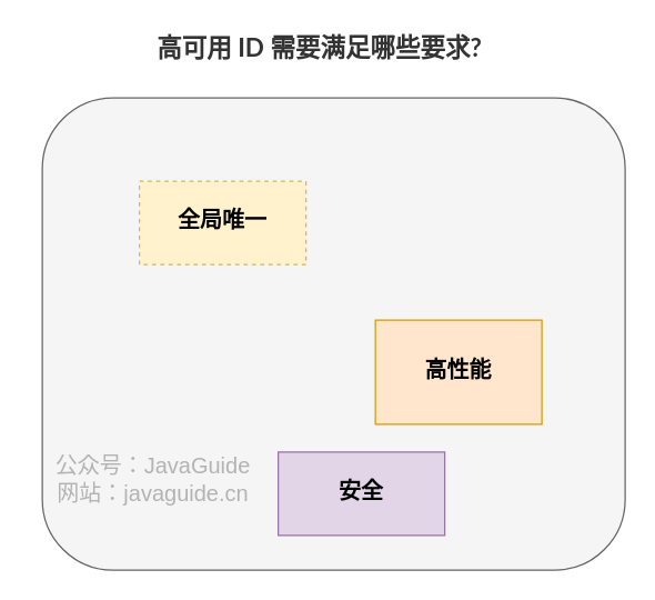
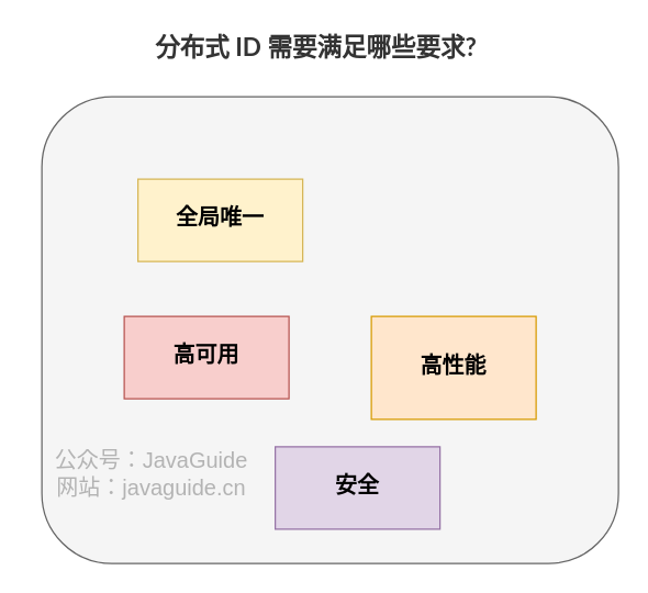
- <mxCell id="7" value="&lt;h3 class=&quot;md-end-block md-heading md-focus&quot; style=&quot;box-sizing: border-box; font-size: 18px; margin: 1em 0px 0.5em; line-height: 1.2; font-family: lato, &amp;quot;helvetica neue&amp;quot;, helvetica, sans-serif; position: relative; color: rgb(51, 51, 51);&quot;&gt;&lt;span class=&quot;md-plain md-expand&quot; style=&quot;box-sizing: border-box; font-size: 18px;&quot;&gt;高可用 ID 需要满足哪些要求?&lt;/span&gt;&lt;/h3&gt;" style="text;html=1;strokeColor=none;fillColor=none;align=center;verticalAlign=middle;whiteSpace=wrap;rounded=0;shadow=0;glass=0;sketch=0;labelBackgroundColor=none;fontSize=18;" parent="1" vertex="1"><mxGeometry x="60" y="20" width="340" height="20" as="geometry" /></mxCell>
+ <mxCell id="7" value="&lt;h3 class=&quot;md-end-block md-heading md-focus&quot; style=&quot;box-sizing: border-box; font-size: 18px; margin: 1em 0px 0.5em; line-height: 1.2; font-family: lato, &amp;quot;helvetica neue&amp;quot;, helvetica, sans-serif; position: relative; color: rgb(51, 51, 51);&quot;&gt;&lt;span class=&quot;md-plain md-expand&quot; style=&quot;box-sizing: border-box; font-size: 18px;&quot;&gt;分布式 ID 需要满足哪些要求?&lt;/span&gt;&lt;/h3&gt;" style="text;html=1;strokeColor=none;fillColor=none;align=center;verticalAlign=middle;whiteSpace=wrap;rounded=0;shadow=0;glass=0;sketch=0;labelBackgroundColor=none;fontSize=18;" parent="1" vertex="1"><mxGeometry x="60" y="20" width="340" height="20" as="geometry" /></mxCell>
- <mxCell id="3" value="&lt;b style=&quot;font-size: 16px;&quot;&gt;全局唯一&lt;/b&gt;" style="rounded=0;whiteSpace=wrap;html=1;sketch=0;shadow=0;glass=0;fontSize=16;fontFamily=Courier New;fillColor=#fff2cc;strokeColor=#d6b656;dashed=1;" parent="1" vertex="1"><mxGeometry x="100" y="130" width="120" height="60" as="geometry" /></mxCell>
+ <mxCell id="3" value="&lt;b style=&quot;font-size: 16px;&quot;&gt;全局唯一&lt;/b&gt;" style="rounded=0;whiteSpace=wrap;html=1;sketch=0;shadow=0;glass=0;fontSize=16;fontFamily=Courier New;fillColor=#fff2cc;strokeColor=#d6b656;" parent="1" vertex="1"><mxGeometry x="100" y="130" width="120" height="60" as="geometry" /></mxCell>
+ <mxCell id="6" value="&lt;b style=&quot;font-size: 16px;&quot;&gt;高可用&lt;/b&gt;" style="rounded=0;whiteSpace=wrap;html=1;sketch=0;shadow=0;glass=0;fontSize=16;fontFamily=Courier New;fillColor=#f8cecc;strokeColor=#b85450;" parent="1" vertex="1"><mxGeometry x="90" y="230" width="120" height="60" as="geometry" /></mxCell>
